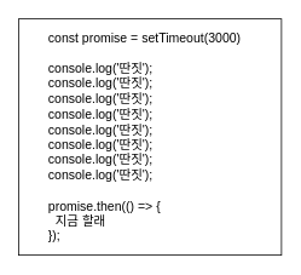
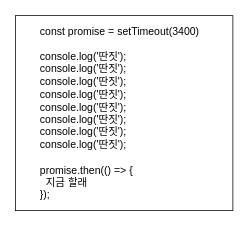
- <mxCell id="2" value="&lt;font color=&quot;#000000&quot;&gt;&lt;span style=&quot;white-space: pre;&quot;&gt;&#09;&lt;/span&gt;const promise = setTimeout(3000)&lt;br&gt;&lt;/font&gt;&lt;span style=&quot;color: rgb(0, 0, 0); background-color: initial;&quot;&gt;&lt;span style=&quot;white-space: pre;&quot;&gt;&#09;&lt;/span&gt;&lt;br&gt;&lt;span style=&quot;white-space: pre;&quot;&gt;&#09;&lt;/span&gt;console.log('딴짓');&lt;span style=&quot;white-space: pre;&quot;&gt;&#09;&lt;/span&gt;&lt;br&gt;&lt;/span&gt;&lt;span style=&quot;color: rgb(0, 0, 0); background-color: initial;&quot;&gt;&lt;span style=&quot;white-space: pre;&quot;&gt;&#09;&lt;/span&gt;console.log('딴짓');&lt;br&gt;&lt;/span&gt;&lt;span style=&quot;color: rgb(0, 0, 0); background-color: initial;&quot;&gt;&lt;span style=&quot;white-space: pre;&quot;&gt;&#09;&lt;/span&gt;console.log('딴짓');&lt;span style=&quot;white-space: pre;&quot;&gt;&#09;&lt;/span&gt;&lt;br&gt;&lt;/span&gt;&lt;span style=&quot;color: rgb(0, 0, 0); background-color: initial;&quot;&gt;&lt;span style=&quot;white-space: pre;&quot;&gt;&#09;&lt;/span&gt;console.log('딴짓');&lt;span style=&quot;white-space: pre;&quot;&gt;&#09;&lt;/span&gt;&lt;br&gt;&lt;/span&gt;&lt;span style=&quot;color: rgb(0, 0, 0); background-color: initial;&quot;&gt;&lt;span style=&quot;white-space: pre;&quot;&gt;&#09;&lt;/span&gt;console.log('딴짓');&lt;br&gt;&lt;/span&gt;&lt;span style=&quot;color: rgb(0, 0, 0); background-color: initial;&quot;&gt;&lt;span style=&quot;white-space: pre;&quot;&gt;&#09;&lt;/span&gt;console.log('딴짓');&lt;br&gt;&lt;/span&gt;&lt;span style=&quot;color: rgb(0, 0, 0); background-color: initial;&quot;&gt;&lt;span style=&quot;white-space: pre;&quot;&gt;&#09;&lt;/span&gt;console.log('딴짓');&lt;br&gt;&lt;/span&gt;&lt;span style=&quot;color: rgb(0, 0, 0); background-color: initial;&quot;&gt;&lt;span style=&quot;white-space: pre;&quot;&gt;&#09;&lt;/span&gt;console.log('딴짓');&lt;/span&gt;&lt;span style=&quot;color: rgb(0, 0, 0); background-color: initial;&quot;&gt;&lt;br&gt;&lt;/span&gt;&lt;font color=&quot;#000000&quot;&gt;&lt;br&gt;&lt;span style=&quot;white-space: pre;&quot;&gt;&#09;&lt;/span&gt;promise.then(() =&amp;gt; {&lt;br&gt;&lt;span style=&quot;white-space: pre;&quot;&gt;&#09;&lt;/span&gt;&amp;nbsp; 지금 할래&lt;br&gt;&lt;span style=&quot;white-space: pre;&quot;&gt;&#09;&lt;/span&gt;});&lt;/font&gt;" style="rounded=0;whiteSpace=wrap;html=1;fontSize=14;fontColor=#FF3333;align=left;" vertex="1" parent="1"><mxGeometry x="20" y="20" width="290" height="260" as="geometry" /></mxCell>
+ <mxCell id="2" value="&lt;font color=&quot;#000000&quot;&gt;&lt;span style=&quot;white-space: pre;&quot;&gt;&#09;&lt;/span&gt;const promise = setTimeout(3400)&lt;br&gt;&lt;/font&gt;&lt;span style=&quot;color: rgb(0, 0, 0); background-color: initial;&quot;&gt;&lt;span style=&quot;white-space: pre;&quot;&gt;&#09;&lt;/span&gt;&lt;br&gt;&lt;span style=&quot;white-space: pre;&quot;&gt;&#09;&lt;/span&gt;console.log('딴짓');&lt;span style=&quot;white-space: pre;&quot;&gt;&#09;&lt;/span&gt;&lt;br&gt;&lt;/span&gt;&lt;span style=&quot;color: rgb(0, 0, 0); background-color: initial;&quot;&gt;&lt;span style=&quot;white-space: pre;&quot;&gt;&#09;&lt;/span&gt;console.log('딴짓');&lt;br&gt;&lt;/span&gt;&lt;span style=&quot;color: rgb(0, 0, 0); background-color: initial;&quot;&gt;&lt;span style=&quot;white-space: pre;&quot;&gt;&#09;&lt;/span&gt;console.log('딴짓');&lt;span style=&quot;white-space: pre;&quot;&gt;&#09;&lt;/span&gt;&lt;br&gt;&lt;/span&gt;&lt;span style=&quot;color: rgb(0, 0, 0); background-color: initial;&quot;&gt;&lt;span style=&quot;white-space: pre;&quot;&gt;&#09;&lt;/span&gt;console.log('딴짓');&lt;span style=&quot;white-space: pre;&quot;&gt;&#09;&lt;/span&gt;&lt;br&gt;&lt;/span&gt;&lt;span style=&quot;color: rgb(0, 0, 0); background-color: initial;&quot;&gt;&lt;span style=&quot;white-space: pre;&quot;&gt;&#09;&lt;/span&gt;console.log('딴짓');&lt;br&gt;&lt;/span&gt;&lt;span style=&quot;color: rgb(0, 0, 0); background-color: initial;&quot;&gt;&lt;span style=&quot;white-space: pre;&quot;&gt;&#09;&lt;/span&gt;console.log('딴짓');&lt;br&gt;&lt;/span&gt;&lt;span style=&quot;color: rgb(0, 0, 0); background-color: initial;&quot;&gt;&lt;span style=&quot;white-space: pre;&quot;&gt;&#09;&lt;/span&gt;console.log('딴짓');&lt;br&gt;&lt;/span&gt;&lt;span style=&quot;color: rgb(0, 0, 0); background-color: initial;&quot;&gt;&lt;span style=&quot;white-space: pre;&quot;&gt;&#09;&lt;/span&gt;console.log('딴짓');&lt;/span&gt;&lt;span style=&quot;color: rgb(0, 0, 0); background-color: initial;&quot;&gt;&lt;br&gt;&lt;/span&gt;&lt;font color=&quot;#000000&quot;&gt;&lt;br&gt;&lt;span style=&quot;white-space: pre;&quot;&gt;&#09;&lt;/span&gt;promise.then(() =&amp;gt; {&lt;br&gt;&lt;span style=&quot;white-space: pre;&quot;&gt;&#09;&lt;/span&gt;&amp;nbsp; 지금 할래&lt;br&gt;&lt;span style=&quot;white-space: pre;&quot;&gt;&#09;&lt;/span&gt;});&lt;/font&gt;" style="rounded=0;whiteSpace=wrap;html=1;fontSize=14;fontColor=#FF3333;align=left;" vertex="1" parent="1"><mxGeometry x="20" y="20" width="290" height="260" as="geometry" /></mxCell>
